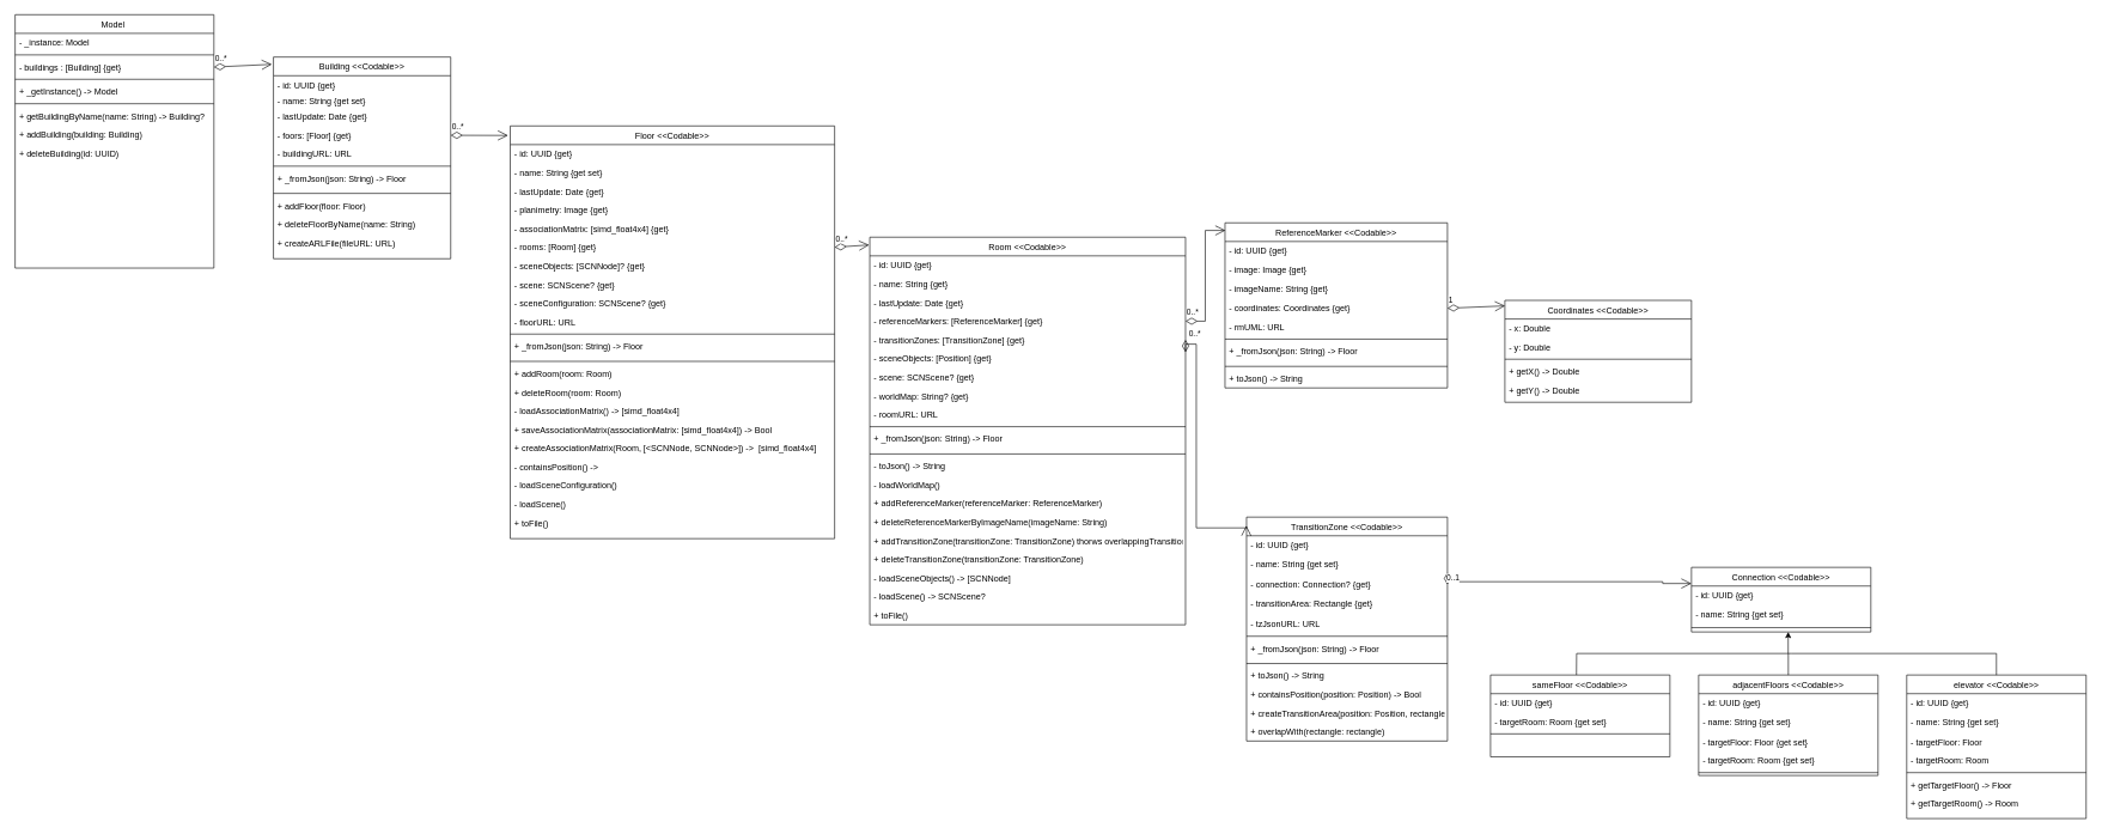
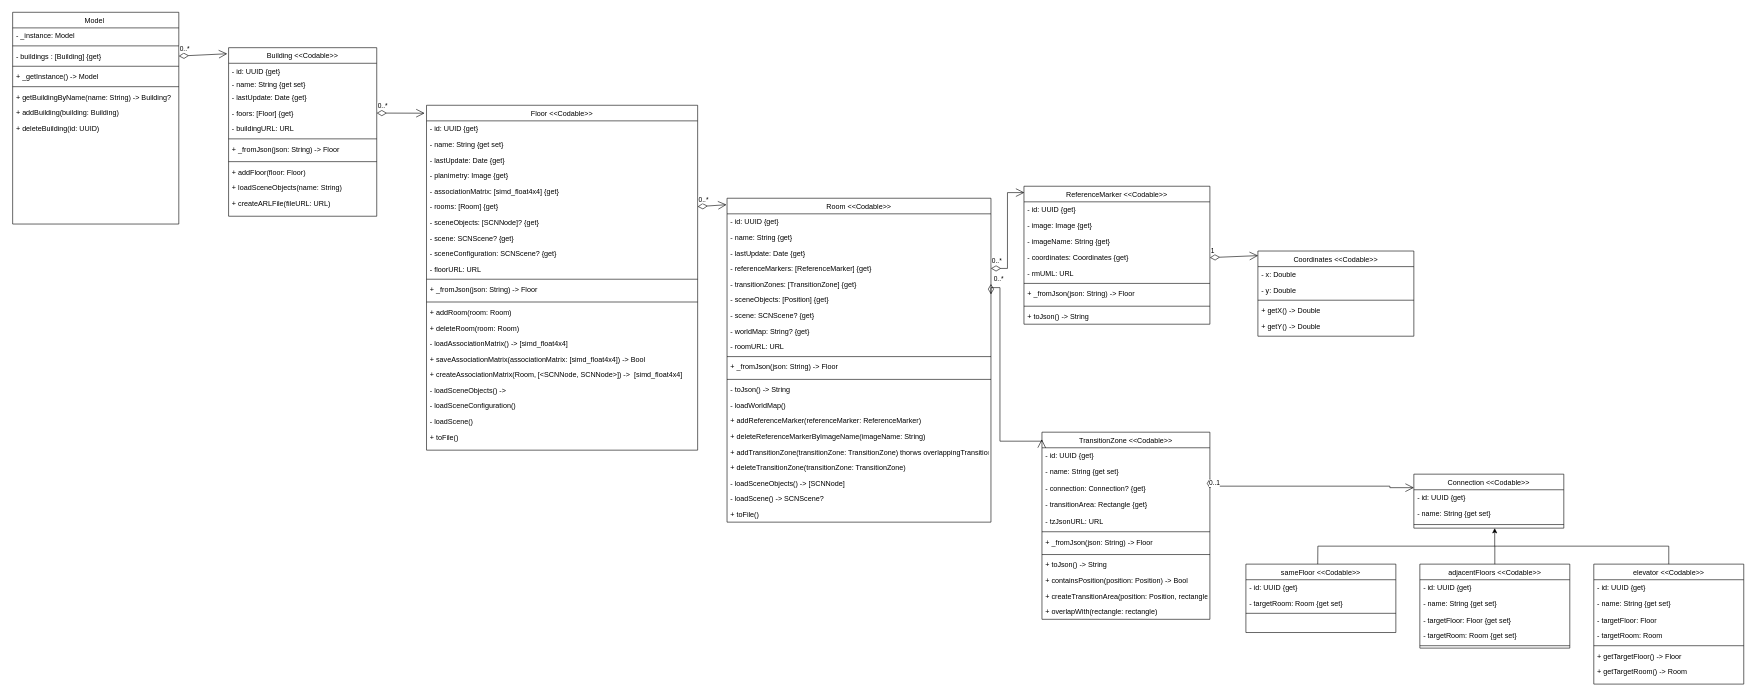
- <mxCell id="12" value="+ deleteFloorByName(name: String)" style="text;align=left;verticalAlign=top;spacingLeft=4;spacingRight=4;overflow=hidden;rotatable=0;points=[[0,0.5],[1,0.5]];portConstraint=eastwest;strokeColor=none;" parent="2" vertex="1"><mxGeometry y="220" width="247" height="26" as="geometry" /></mxCell>
+ <mxCell id="12" value="+ loadSceneObjects(name: String)" style="text;align=left;verticalAlign=top;spacingLeft=4;spacingRight=4;overflow=hidden;rotatable=0;points=[[0,0.5],[1,0.5]];portConstraint=eastwest;strokeColor=none;" parent="2" vertex="1"><mxGeometry y="220" width="247" height="26" as="geometry" /></mxCell>
- <mxCell id="43" value="- containsPosition() -&gt; " style="text;align=left;verticalAlign=top;spacingLeft=4;spacingRight=4;overflow=hidden;rotatable=0;points=[[0,0.5],[1,0.5]];portConstraint=eastwest;strokeColor=none;" parent="24" vertex="1"><mxGeometry y="462" width="452" height="26" as="geometry" /></mxCell>
+ <mxCell id="43" value="- loadSceneObjects() -&gt; " style="text;align=left;verticalAlign=top;spacingLeft=4;spacingRight=4;overflow=hidden;rotatable=0;points=[[0,0.5],[1,0.5]];portConstraint=eastwest;strokeColor=none;" parent="24" vertex="1"><mxGeometry y="462" width="452" height="26" as="geometry" /></mxCell>
